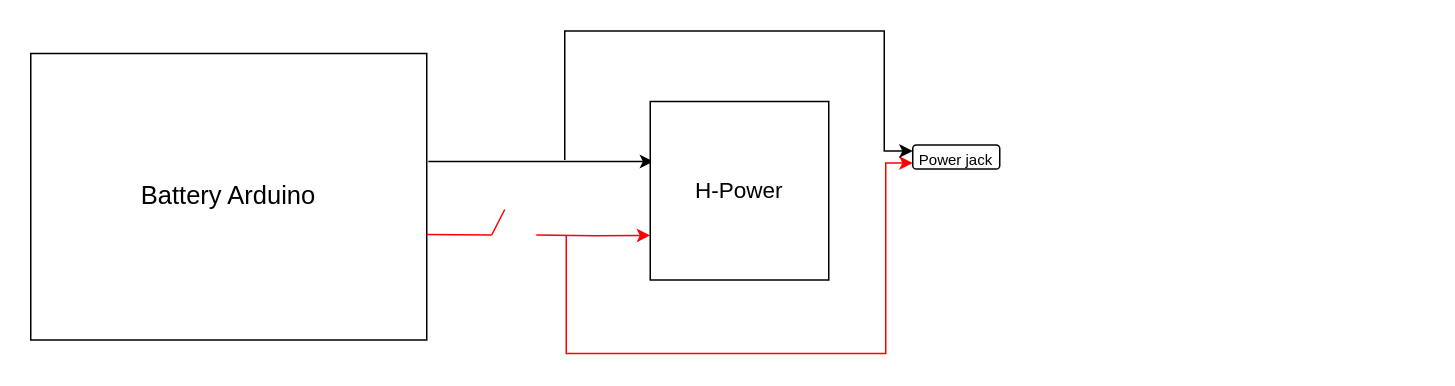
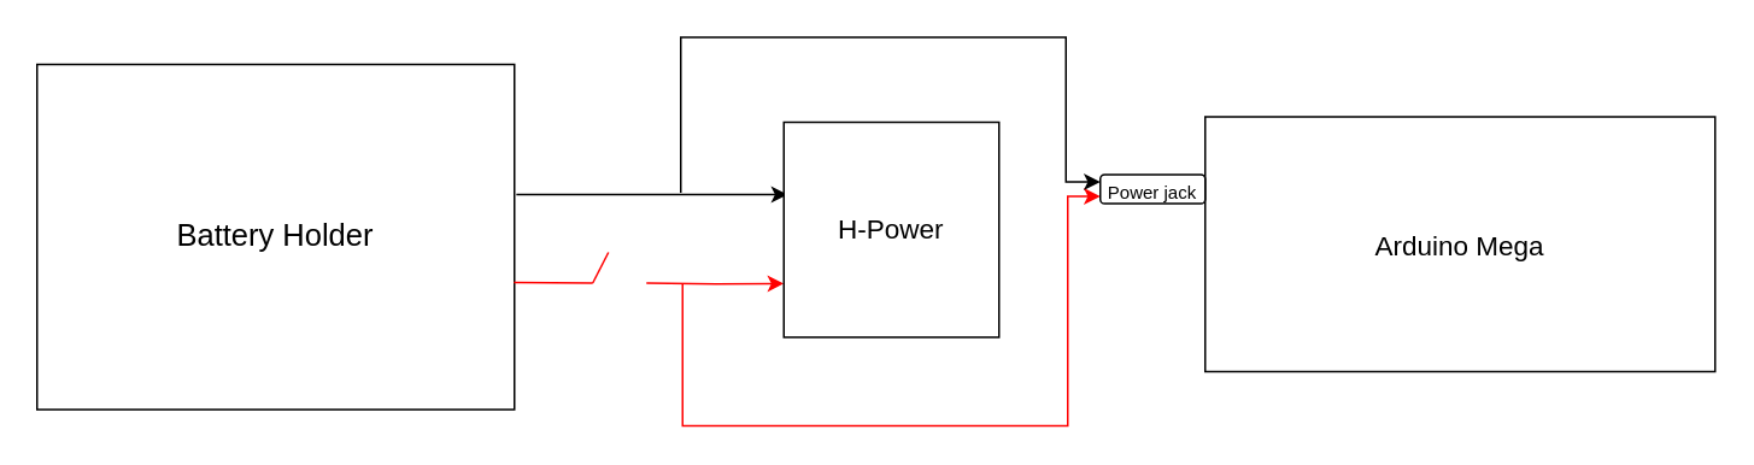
- <mxCell id="4" value="&lt;font style=&quot;font-size: 17px&quot;&gt;Battery Arduino&lt;/font&gt;" style="rounded=0;whiteSpace=wrap;html=1;" vertex="1" parent="1"><mxGeometry x="20" y="35" width="264" height="191" as="geometry" /></mxCell>
+ <mxCell id="4" value="&lt;font style=&quot;font-size: 17px&quot;&gt;Battery Holder&lt;/font&gt;" style="rounded=0;whiteSpace=wrap;html=1;" vertex="1" parent="1"><mxGeometry x="20" y="35" width="264" height="191" as="geometry" /></mxCell>
+ <mxCell id="9" value="Arduino Mega" style="rounded=0;whiteSpace=wrap;html=1;fontSize=15;" vertex="1" parent="1"><mxGeometry x="666" y="64" width="282" height="141" as="geometry" /></mxCell>
